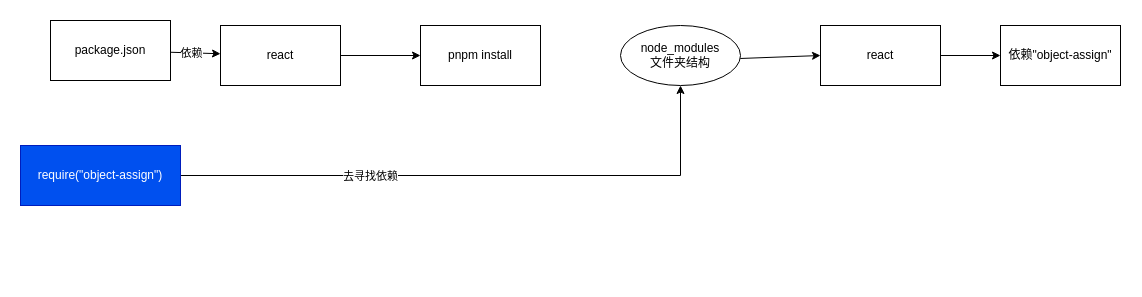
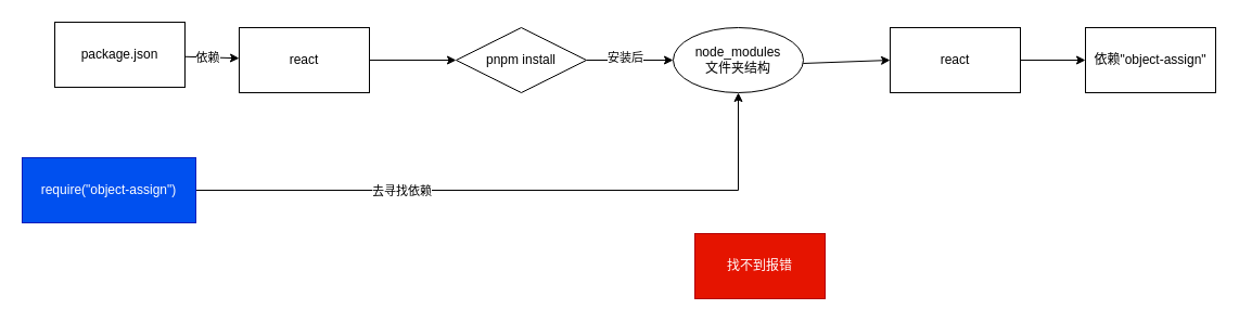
- <mxCell id="9" value="pnpm install" style="whiteSpace=wrap;html=1;rounded=0;" vertex="1" parent="1"><mxGeometry x="420" y="25" width="120" height="60" as="geometry" /></mxCell>
+ <mxCell id="9" value="pnpm install" style="rhombus;whiteSpace=wrap;html=1;" vertex="1" parent="1"><mxGeometry x="420" y="25" width="120" height="60" as="geometry" /></mxCell>
+ <mxCell id="7" value="" style="edgeStyle=none;html=1;" edge="1" parent="1" source="9" target="11"><mxGeometry relative="1" as="geometry" /></mxCell>
+ <mxCell id="8" value="安装后" style="edgeLabel;html=1;align=center;verticalAlign=middle;resizable=0;points=[];" vertex="1" connectable="0" parent="7"><mxGeometry x="-0.125" y="3" relative="1" as="geometry"><mxPoint as="offset" /></mxGeometry></mxCell>
+ <mxCell id="17" value="找不到报错" style="rounded=0;whiteSpace=wrap;html=1;fillColor=#e51400;fontColor=#ffffff;strokeColor=#B20000;" vertex="1" parent="1"><mxGeometry x="640" y="215" width="120" height="60" as="geometry" /></mxCell>
